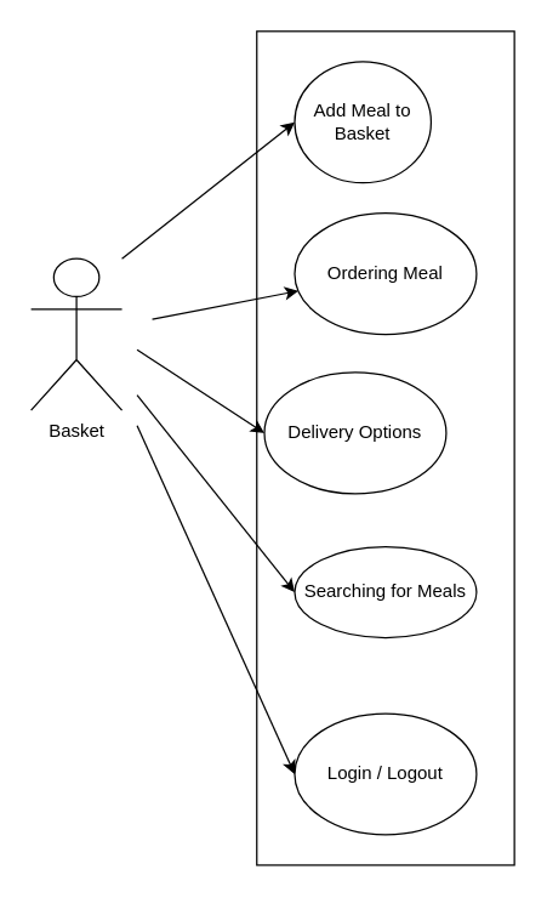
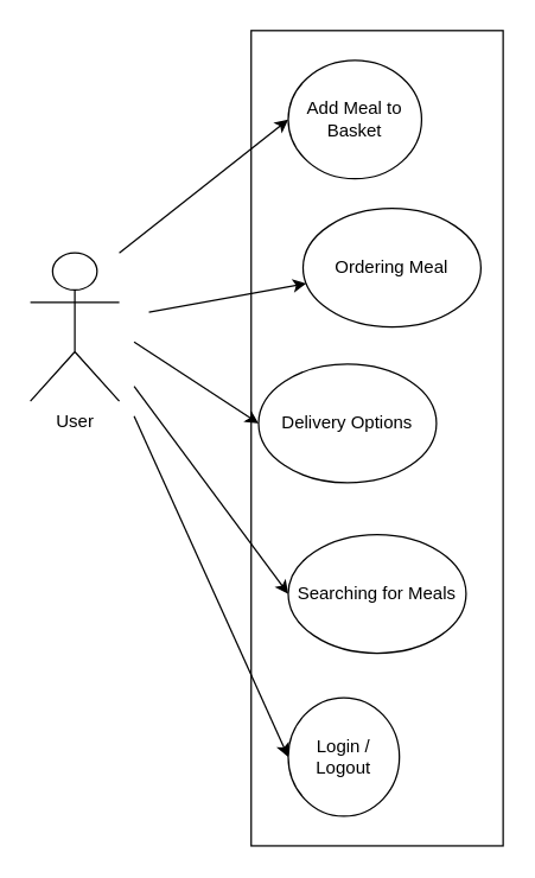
- <mxCell id="5" value="Ordering Meal" style="ellipse;whiteSpace=wrap;html=1;" vertex="1" parent="1"><mxGeometry x="194" y="140" width="120" height="80" as="geometry" /></mxCell>
+ <mxCell id="5" value="Ordering Meal" style="ellipse;whiteSpace=wrap;html=1;" vertex="1" parent="1"><mxGeometry x="204" y="140" width="120" height="80" as="geometry" /></mxCell>
- <mxCell id="3" value="Basket" style="shape=umlActor;verticalLabelPosition=bottom;verticalAlign=top;html=1;outlineConnect=0;" vertex="1" parent="1"><mxGeometry x="20" y="170" width="60" height="100" as="geometry" /></mxCell>
+ <mxCell id="3" value="User" style="shape=umlActor;verticalLabelPosition=bottom;verticalAlign=top;html=1;outlineConnect=0;" vertex="1" parent="1"><mxGeometry x="20" y="170" width="60" height="100" as="geometry" /></mxCell>
- <mxCell id="12" value="Searching for Meals" style="ellipse;whiteSpace=wrap;html=1;" vertex="1" parent="1"><mxGeometry x="194" y="360" width="120" height="60" as="geometry" /></mxCell>
+ <mxCell id="12" value="Searching for Meals" style="ellipse;whiteSpace=wrap;html=1;" vertex="1" parent="1"><mxGeometry x="194" y="360" width="120" height="80" as="geometry" /></mxCell>
- <mxCell id="7" value="Login / Logout" style="ellipse;whiteSpace=wrap;html=1;" vertex="1" parent="1"><mxGeometry x="194" y="470" width="120" height="80" as="geometry" /></mxCell>
+ <mxCell id="7" value="Login / Logout" style="ellipse;whiteSpace=wrap;html=1;" vertex="1" parent="1"><mxGeometry x="194" y="470" width="75" height="80" as="geometry" /></mxCell>
